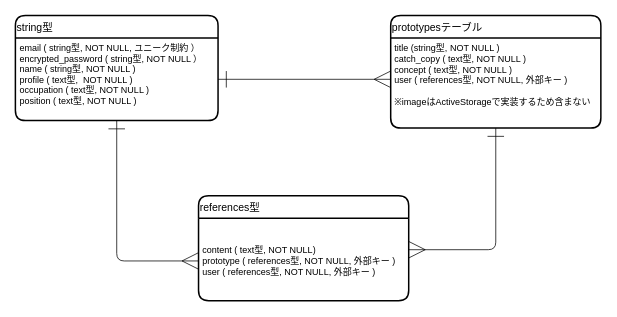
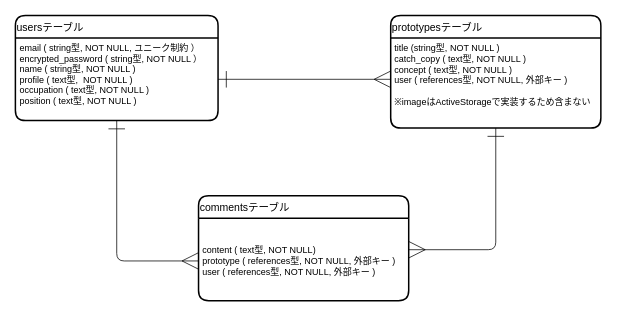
- <mxCell id="3" value="string型" style="swimlane;childLayout=stackLayout;horizontal=1;startSize=30;horizontalStack=0;rounded=1;fontSize=14;fontStyle=0;strokeWidth=2;resizeParent=0;resizeLast=1;shadow=0;dashed=0;align=left;" parent="1" vertex="1"><mxGeometry x="20" y="20" width="270" height="140" as="geometry" /></mxCell>
+ <mxCell id="3" value="usersテーブル" style="swimlane;childLayout=stackLayout;horizontal=1;startSize=30;horizontalStack=0;rounded=1;fontSize=14;fontStyle=0;strokeWidth=2;resizeParent=0;resizeLast=1;shadow=0;dashed=0;align=left;" parent="1" vertex="1"><mxGeometry x="20" y="20" width="270" height="140" as="geometry" /></mxCell>
- <mxCell id="7" value="references型" style="swimlane;childLayout=stackLayout;horizontal=1;startSize=30;horizontalStack=0;rounded=1;fontSize=14;fontStyle=0;strokeWidth=2;resizeParent=0;resizeLast=1;shadow=0;dashed=0;align=left;" parent="1" vertex="1"><mxGeometry x="264" y="260" width="280" height="140" as="geometry" /></mxCell>
+ <mxCell id="7" value="commentsテーブル" style="swimlane;childLayout=stackLayout;horizontal=1;startSize=30;horizontalStack=0;rounded=1;fontSize=14;fontStyle=0;strokeWidth=2;resizeParent=0;resizeLast=1;shadow=0;dashed=0;align=left;" parent="1" vertex="1"><mxGeometry x="264" y="260" width="280" height="140" as="geometry" /></mxCell>
